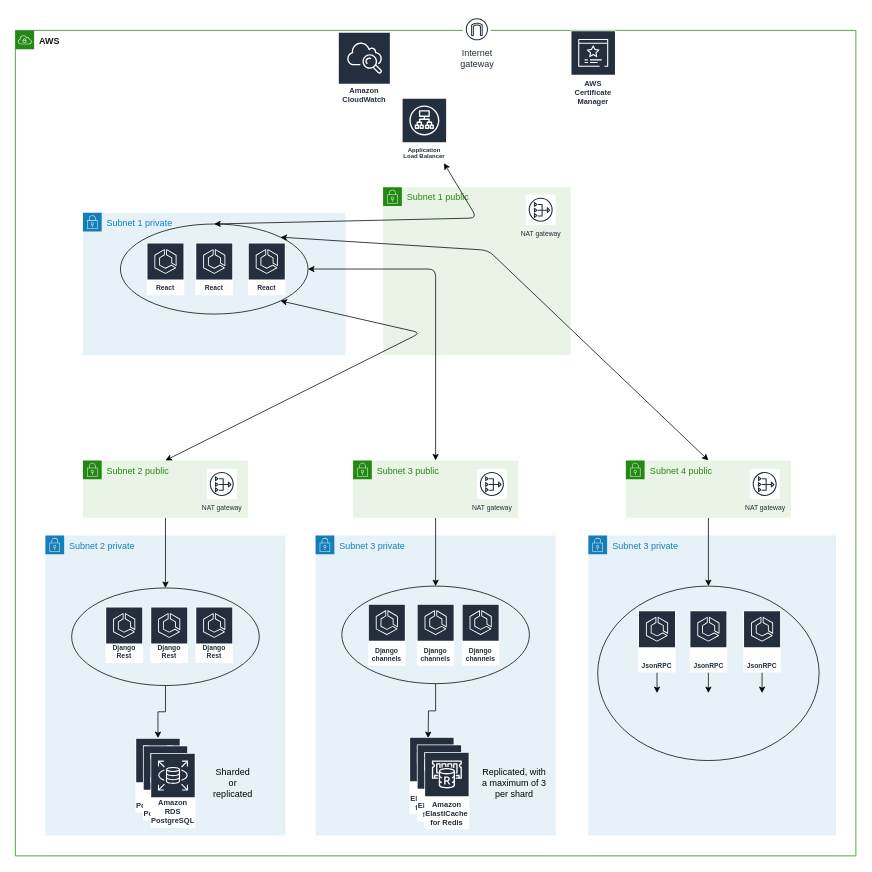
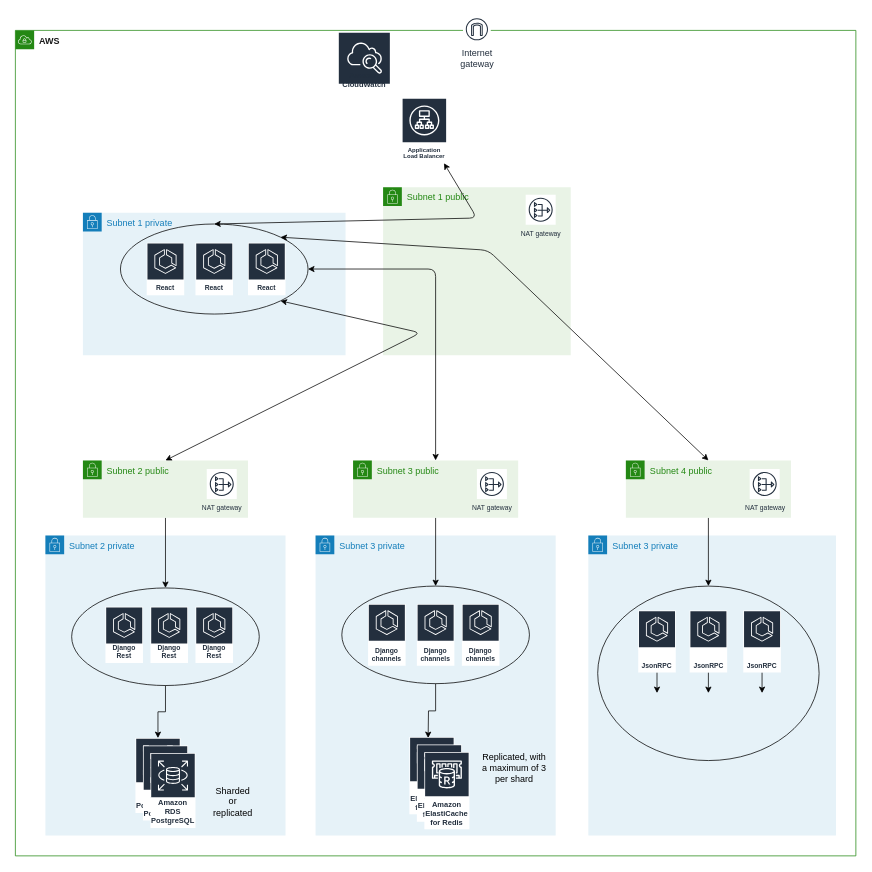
- <mxCell id="17" value="Amazon CloudWatch" style="sketch=0;outlineConnect=0;fontColor=#232F3E;gradientColor=none;strokeColor=#ffffff;fillColor=#232F3E;dashed=0;verticalLabelPosition=middle;verticalAlign=bottom;align=center;html=1;whiteSpace=wrap;fontSize=10;fontStyle=1;spacing=3;shape=mxgraph.aws4.productIcon;prIcon=mxgraph.aws4.cloudwatch;" parent="2" vertex="1"><mxGeometry x="430" y="2" width="70" height="100" as="geometry" /></mxCell>
+ <mxCell id="17" value="Amazon CloudWatch" style="sketch=0;outlineConnect=0;fontColor=#232F3E;gradientColor=none;strokeColor=#ffffff;fillColor=#232F3E;dashed=0;verticalLabelPosition=middle;verticalAlign=bottom;align=center;html=1;whiteSpace=wrap;fontSize=10;fontStyle=1;spacing=3;shape=mxgraph.aws4.productIcon;prIcon=mxgraph.aws4.cloudwatch;" parent="2" vertex="1"><mxGeometry x="430" y="2" width="70" height="80" as="geometry" /></mxCell>
- <mxCell id="18" value="AWS Certificate Manager" style="sketch=0;outlineConnect=0;fontColor=#232F3E;gradientColor=none;strokeColor=#ffffff;fillColor=#232F3E;dashed=0;verticalLabelPosition=middle;verticalAlign=bottom;align=center;html=1;whiteSpace=wrap;fontSize=10;fontStyle=1;spacing=3;shape=mxgraph.aws4.productIcon;prIcon=mxgraph.aws4.certificate_manager_3;" parent="2" vertex="1"><mxGeometry x="740" width="60" height="104" as="geometry" /></mxCell>
- <mxCell id="7" value="Sharded or replicated" style="text;html=1;strokeColor=none;fillColor=none;align=center;verticalAlign=middle;whiteSpace=wrap;rounded=0;" parent="3" vertex="1"><mxGeometry x="220" y="315" width="60" height="30" as="geometry" /></mxCell>
+ <mxCell id="7" value="Sharded or replicated" style="text;html=1;strokeColor=none;fillColor=none;align=center;verticalAlign=middle;whiteSpace=wrap;rounded=0;" parent="3" vertex="1"><mxGeometry x="220" y="340" width="60" height="30" as="geometry" /></mxCell>
- <mxCell id="22" value="Replicated, with a maximum of 3 per shard" style="text;html=1;strokeColor=none;fillColor=none;align=center;verticalAlign=middle;whiteSpace=wrap;rounded=0;" parent="21" vertex="1"><mxGeometry x="220" y="315" width="90" height="30" as="geometry" /></mxCell>
+ <mxCell id="22" value="Replicated, with a maximum of 3 per shard" style="text;html=1;strokeColor=none;fillColor=none;align=center;verticalAlign=middle;whiteSpace=wrap;rounded=0;" parent="21" vertex="1"><mxGeometry x="220" y="295" width="90" height="30" as="geometry" /></mxCell>
